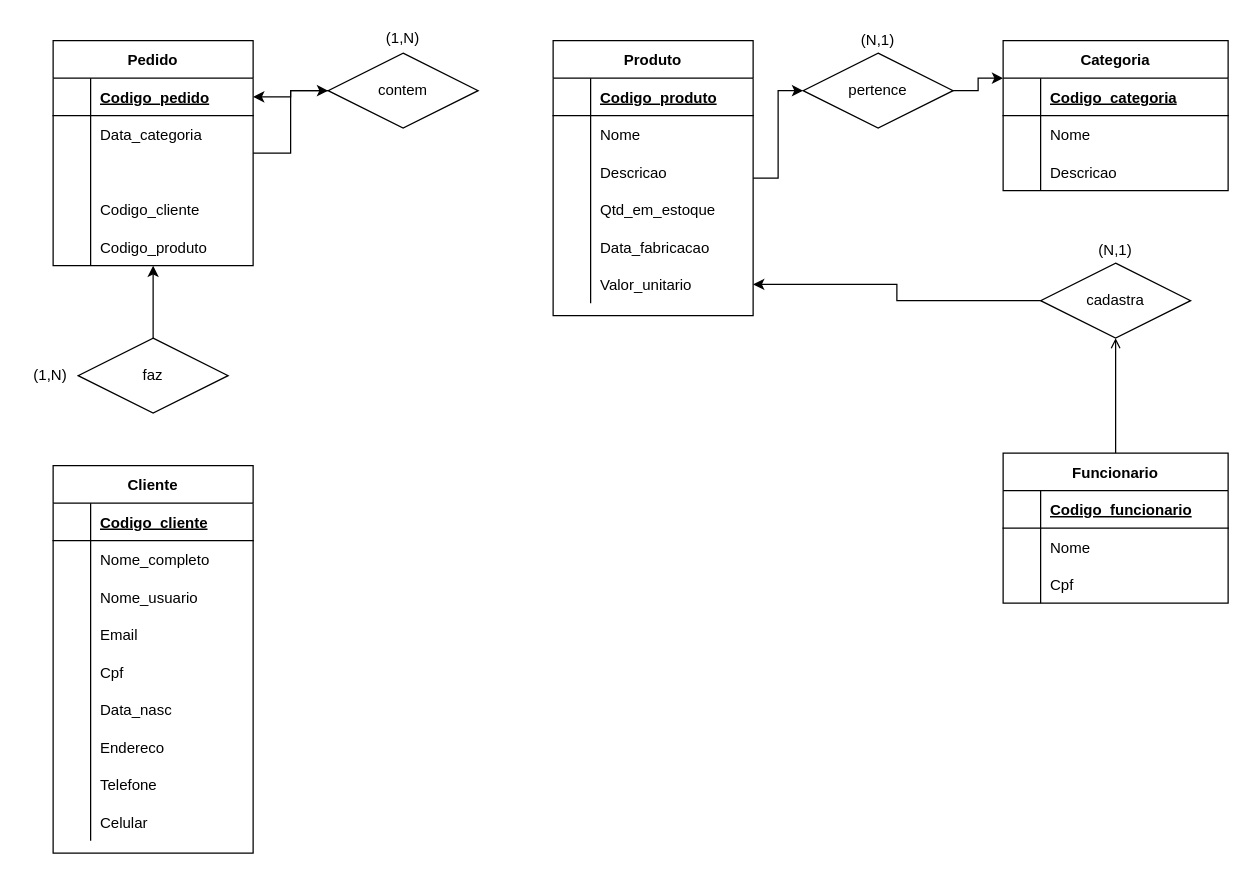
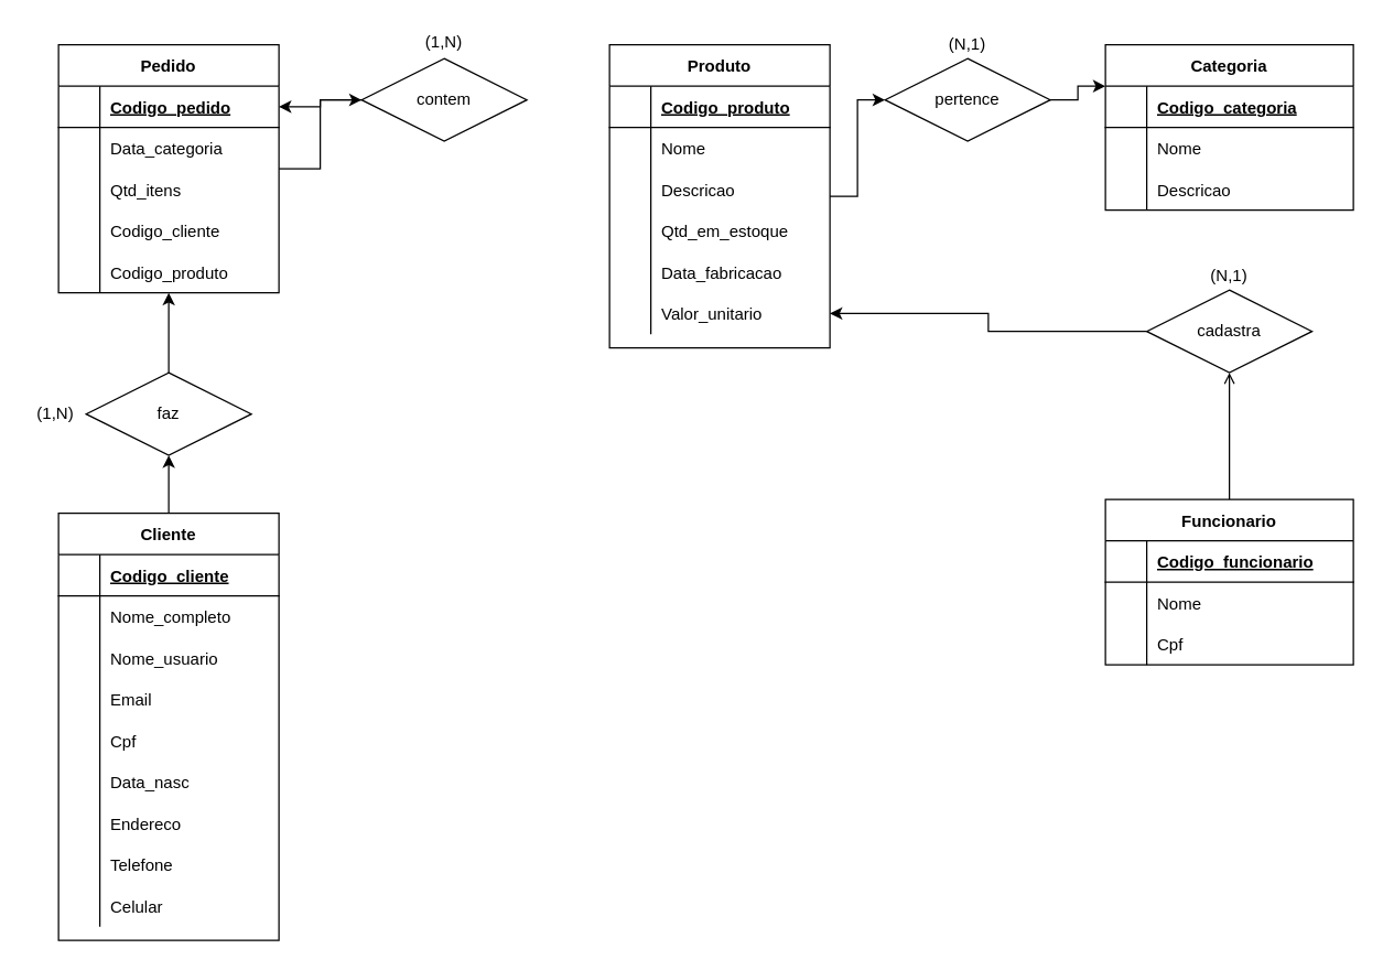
+ <mxCell id="71" value="Qtd_itens" style="shape=partialRectangle;connectable=0;fillColor=none;top=0;left=0;bottom=0;right=0;align=left;spacingLeft=6;overflow=hidden;" parent="69" vertex="1"><mxGeometry x="30" width="130" height="30" as="geometry" /></mxCell>
+ <mxCell id="32" style="edgeStyle=orthogonalEdgeStyle;rounded=0;orthogonalLoop=1;jettySize=auto;html=1;entryX=0.5;entryY=1;entryDx=0;entryDy=0;" parent="1" source="33" target="93" edge="1"><mxGeometry relative="1" as="geometry" /></mxCell>
